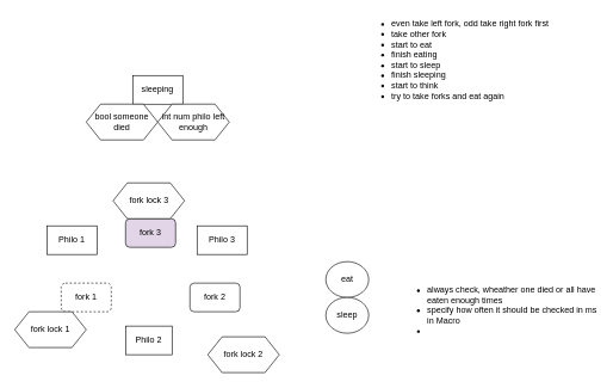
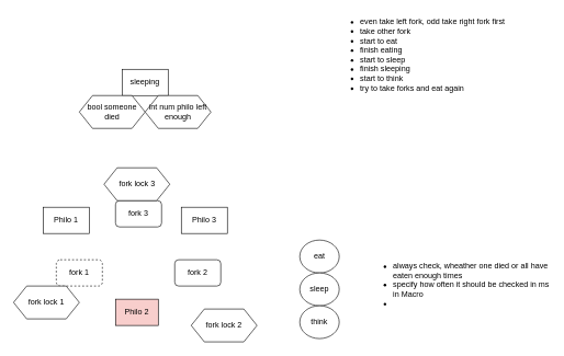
- <mxCell id="10" value="fork 3" style="rounded=1;whiteSpace=wrap;html=1;fillColor=#e1d5e7;" parent="1" vertex="1"><mxGeometry x="175" y="305" width="70" height="40" as="geometry" /></mxCell>
+ <mxCell id="10" value="fork 3" style="rounded=1;whiteSpace=wrap;html=1;" parent="1" vertex="1"><mxGeometry x="175" y="305" width="70" height="40" as="geometry" /></mxCell>
- <mxCell id="3" value="Philo 2" style="rounded=0;whiteSpace=wrap;html=1;" parent="1" vertex="1"><mxGeometry x="175" y="455" width="65" height="40" as="geometry" /></mxCell>
+ <mxCell id="3" value="Philo 2" style="rounded=0;whiteSpace=wrap;html=1;fillColor=#f8cecc;" parent="1" vertex="1"><mxGeometry x="175" y="455" width="65" height="40" as="geometry" /></mxCell>
+ <mxCell id="13" value="think" style="ellipse;whiteSpace=wrap;html=1;" parent="1" vertex="1"><mxGeometry x="455" y="465" width="60" height="50" as="geometry" /></mxCell>
